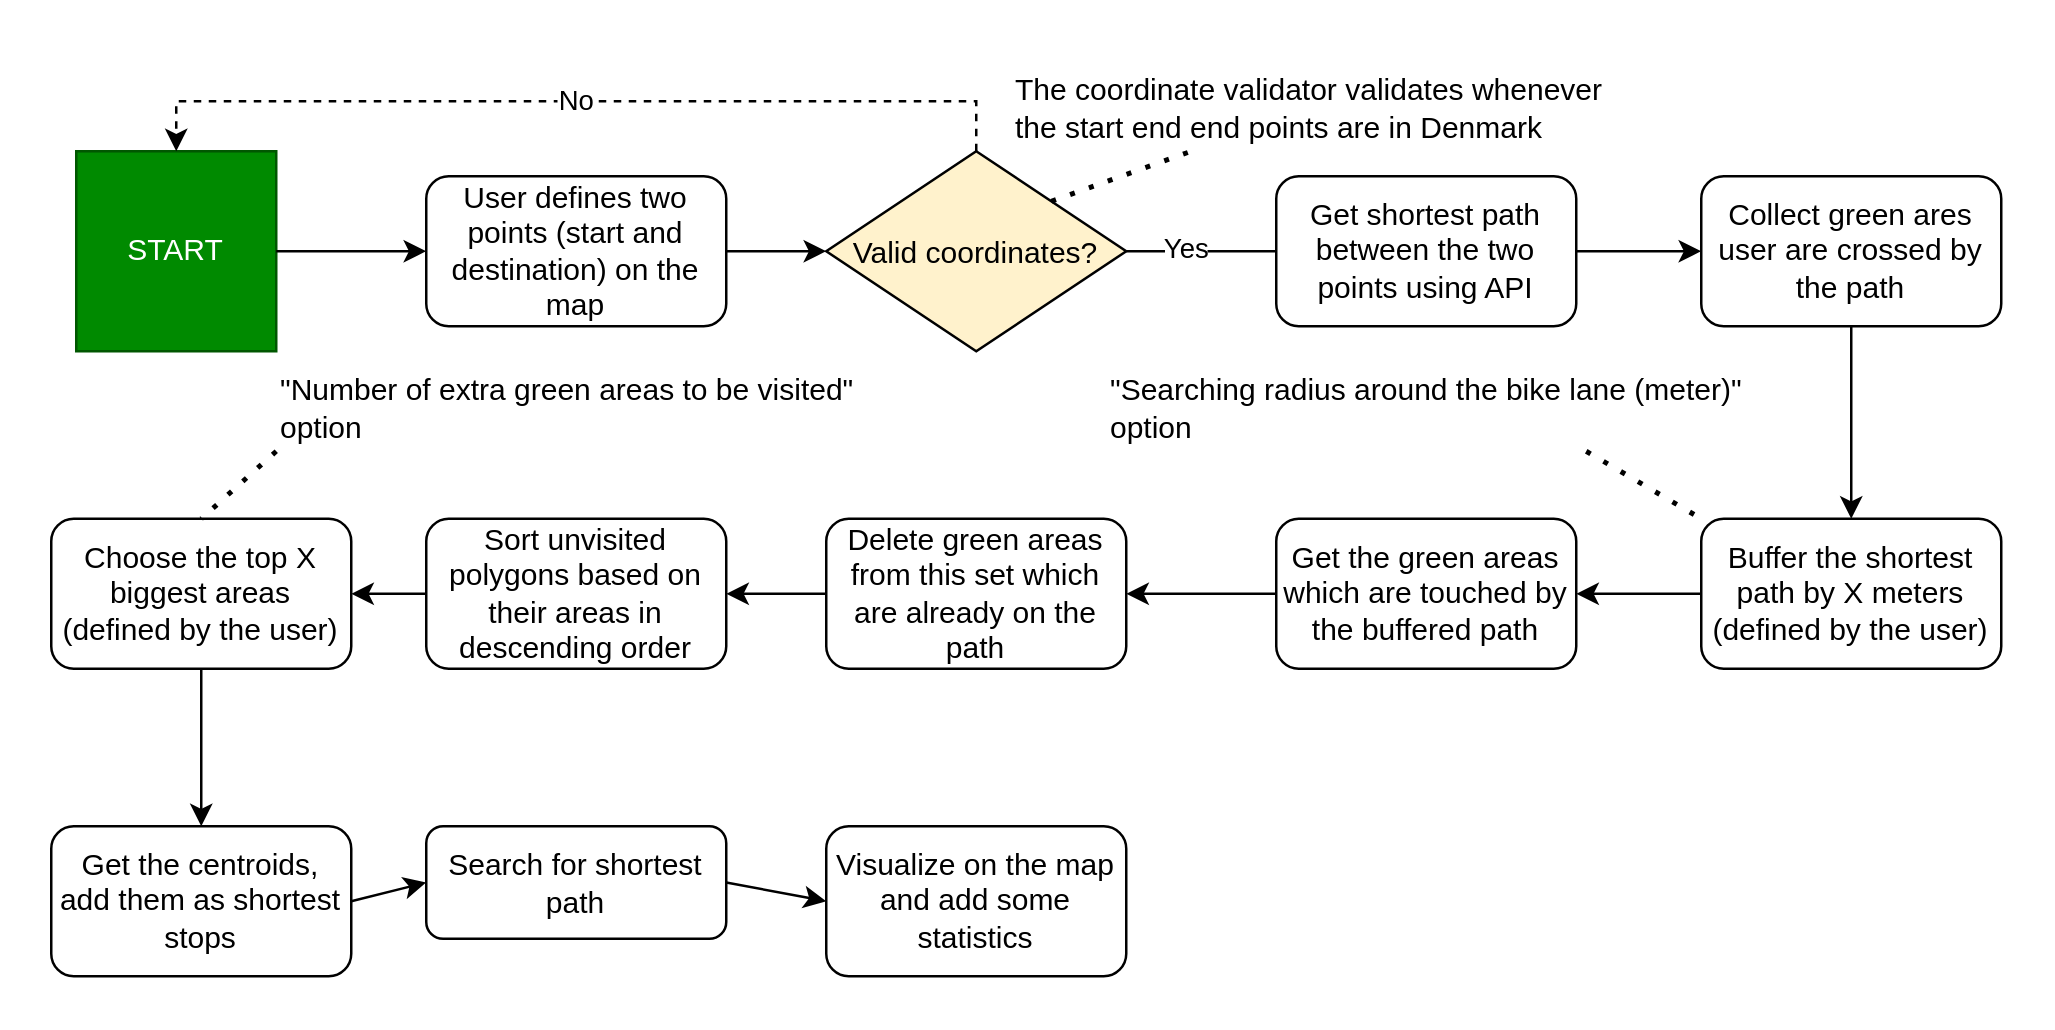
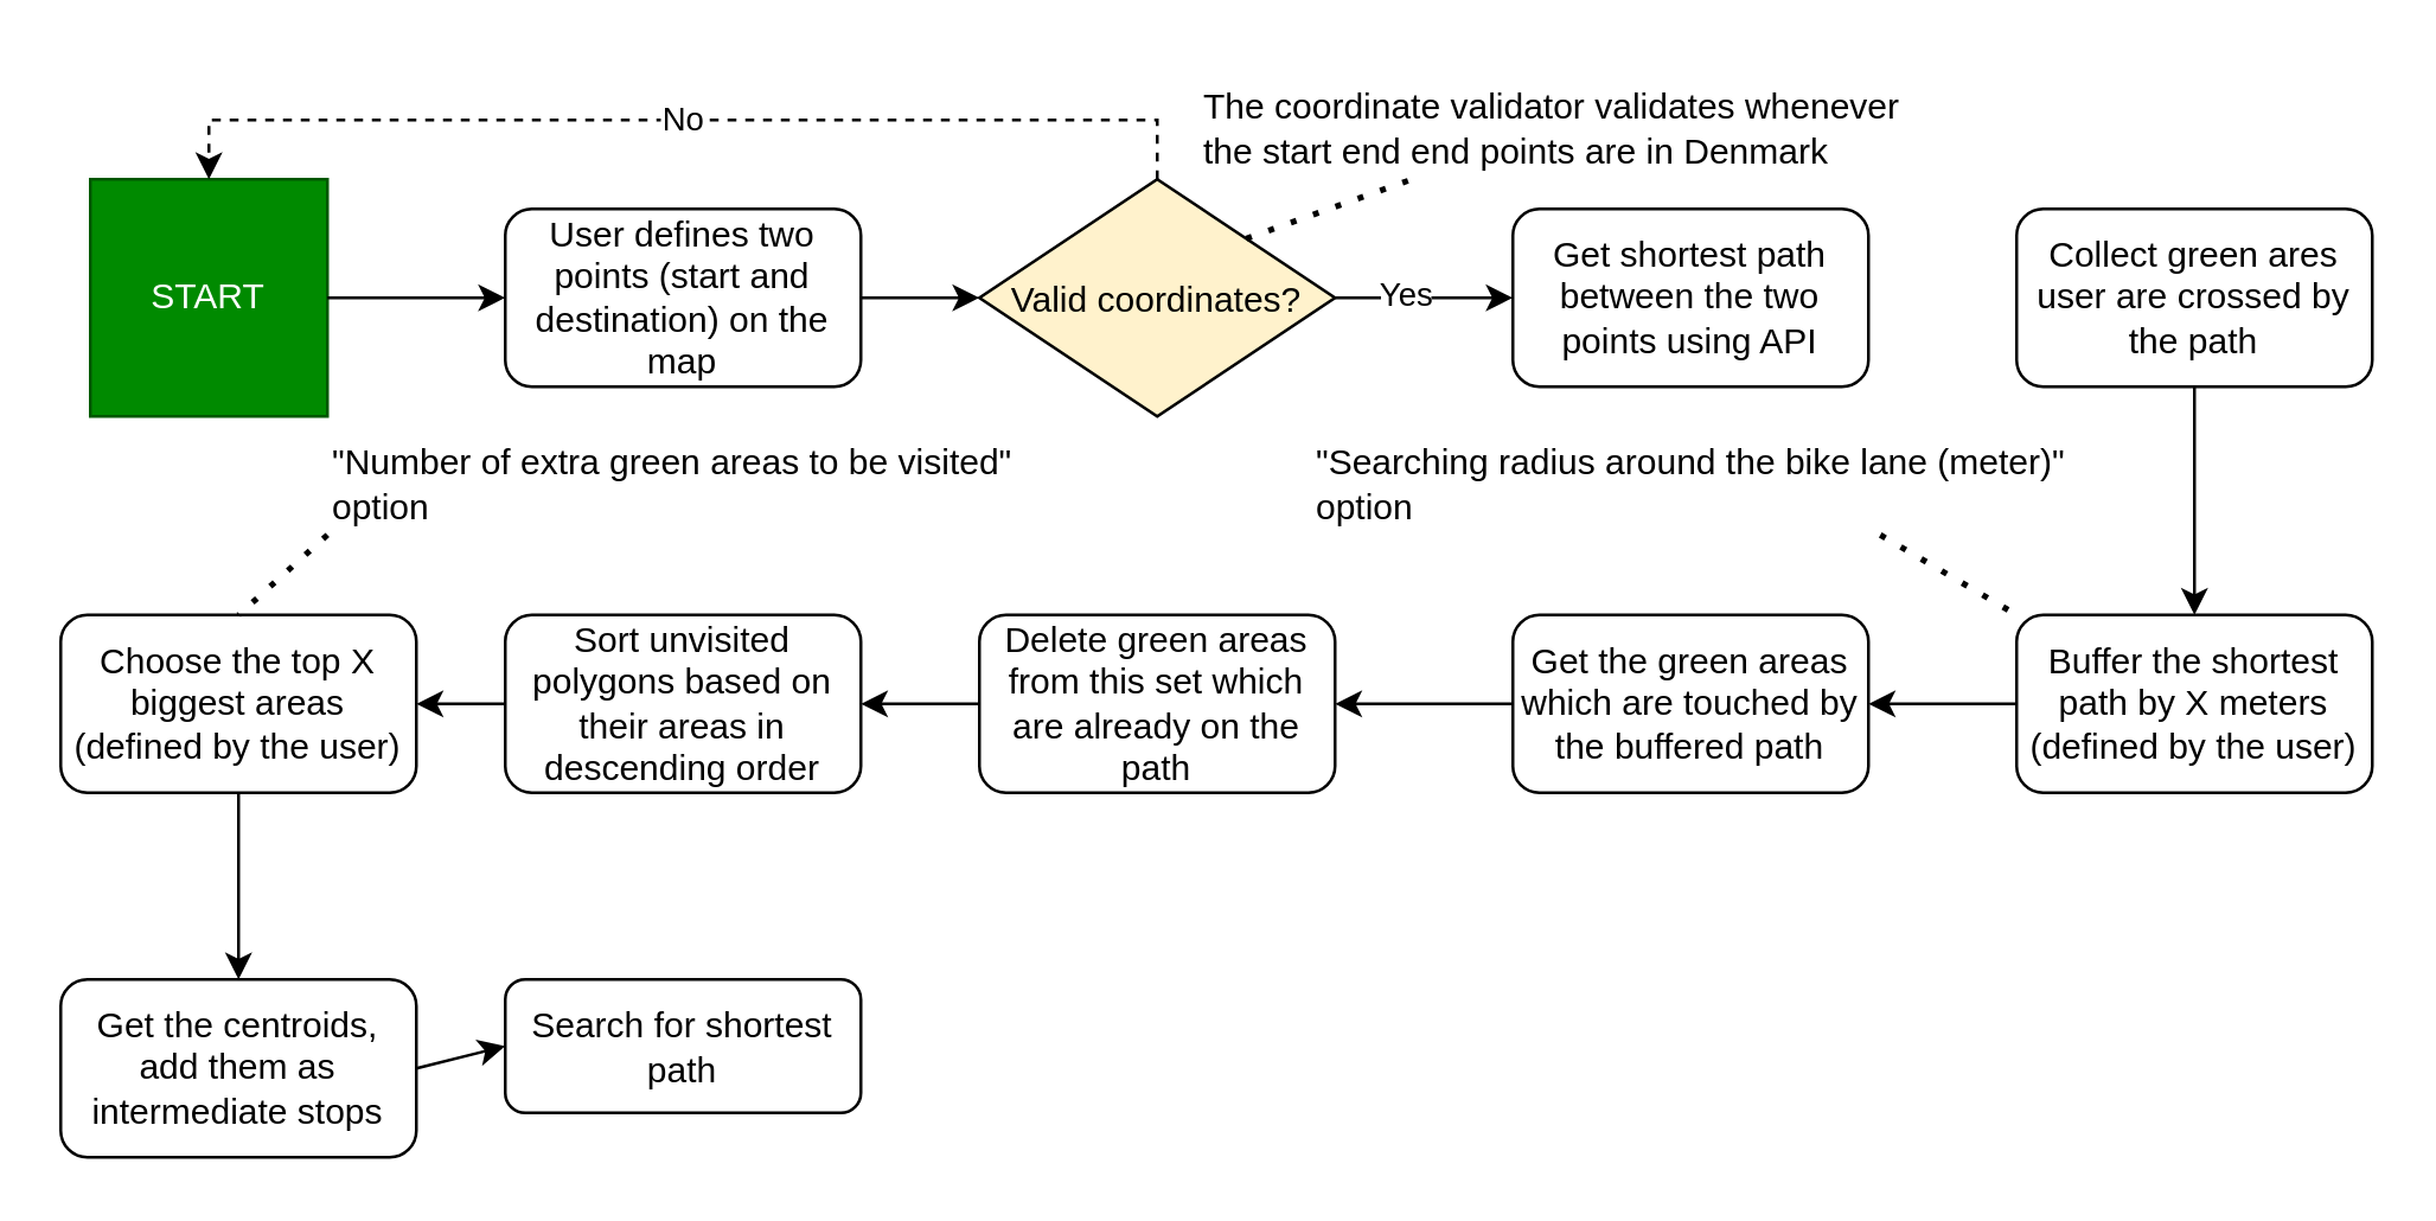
- <mxCell id="17" value="" style="endArrow=none;html=1;rounded=0;entryX=0;entryY=0.5;entryDx=0;entryDy=0;exitX=1;exitY=0.5;exitDx=0;exitDy=0;" parent="1" source="16" target="4" edge="1"><mxGeometry width="50" height="50" relative="1" as="geometry"><mxPoint x="380" y="170" as="sourcePoint" /><mxPoint x="430" y="120" as="targetPoint" /></mxGeometry></mxCell>
+ <mxCell id="17" value="" style="endArrow=classic;html=1;rounded=0;entryX=0;entryY=0.5;entryDx=0;entryDy=0;exitX=1;exitY=0.5;exitDx=0;exitDy=0;" parent="1" source="16" target="4" edge="1"><mxGeometry width="50" height="50" relative="1" as="geometry"><mxPoint x="380" y="170" as="sourcePoint" /><mxPoint x="430" y="120" as="targetPoint" /></mxGeometry></mxCell>
- <mxCell id="5" value="" style="endArrow=classic;html=1;rounded=0;exitX=1;exitY=0.5;exitDx=0;exitDy=0;entryX=0;entryY=0.5;entryDx=0;entryDy=0;" parent="1" source="4" target="31" edge="1"><mxGeometry width="50" height="50" relative="1" as="geometry"><mxPoint x="770" y="480" as="sourcePoint" /><mxPoint x="680" y="100" as="targetPoint" /></mxGeometry></mxCell>
- <mxCell id="26" value="" style="endArrow=classic;html=1;rounded=0;exitX=1;exitY=0.5;exitDx=0;exitDy=0;entryX=0;entryY=0.5;entryDx=0;entryDy=0;" parent="1" source="24" target="25" edge="1"><mxGeometry width="50" height="50" relative="1" as="geometry"><mxPoint x="400" y="550" as="sourcePoint" /><mxPoint x="400" y="610" as="targetPoint" /></mxGeometry></mxCell>
- <mxCell id="15" value="Get the centroids, add them as shortest stops" style="rounded=1;whiteSpace=wrap;html=1;" parent="1" vertex="1"><mxGeometry x="20" y="330" width="120" height="60" as="geometry" /></mxCell>
+ <mxCell id="15" value="Get the centroids, add them as intermediate stops" style="rounded=1;whiteSpace=wrap;html=1;" parent="1" vertex="1"><mxGeometry x="20" y="330" width="120" height="60" as="geometry" /></mxCell>
- <mxCell id="25" value="Visualize on the map and add some statistics" style="rounded=1;whiteSpace=wrap;html=1;" parent="1" vertex="1"><mxGeometry x="330" y="330" width="120" height="60" as="geometry" /></mxCell>
